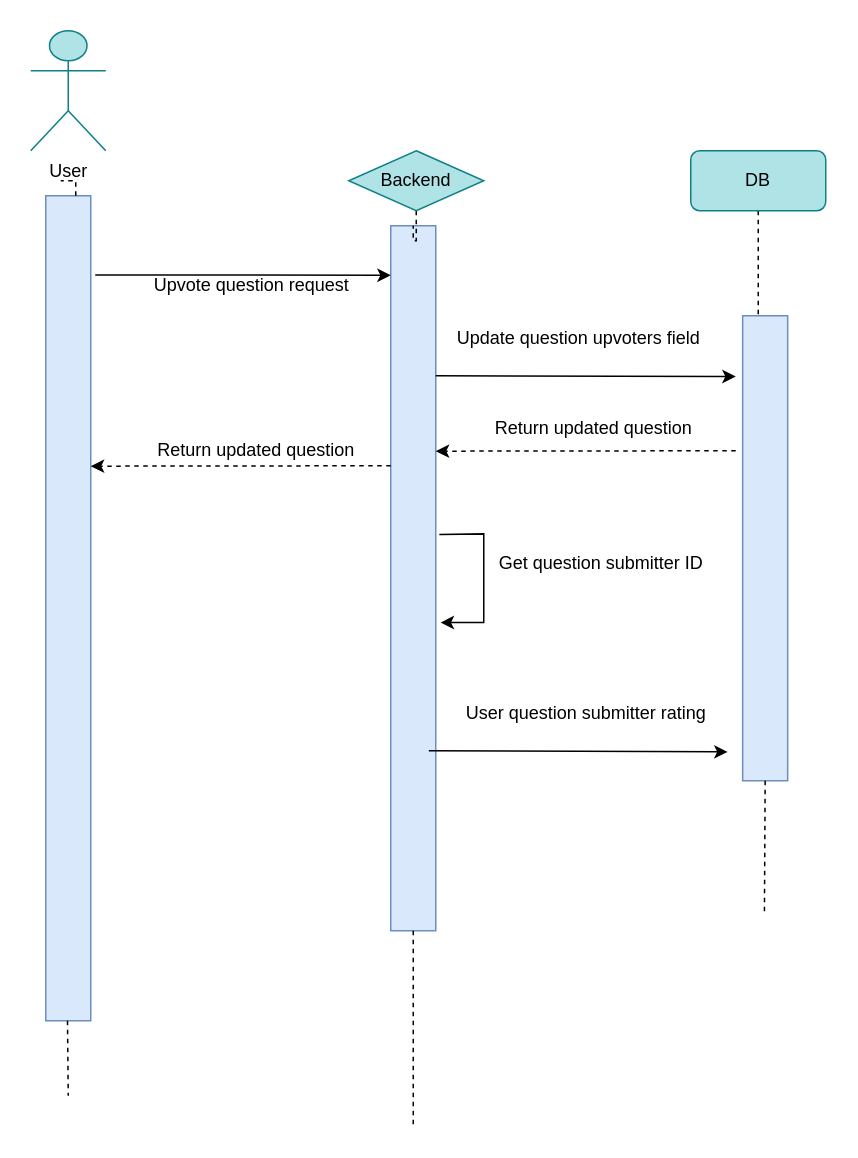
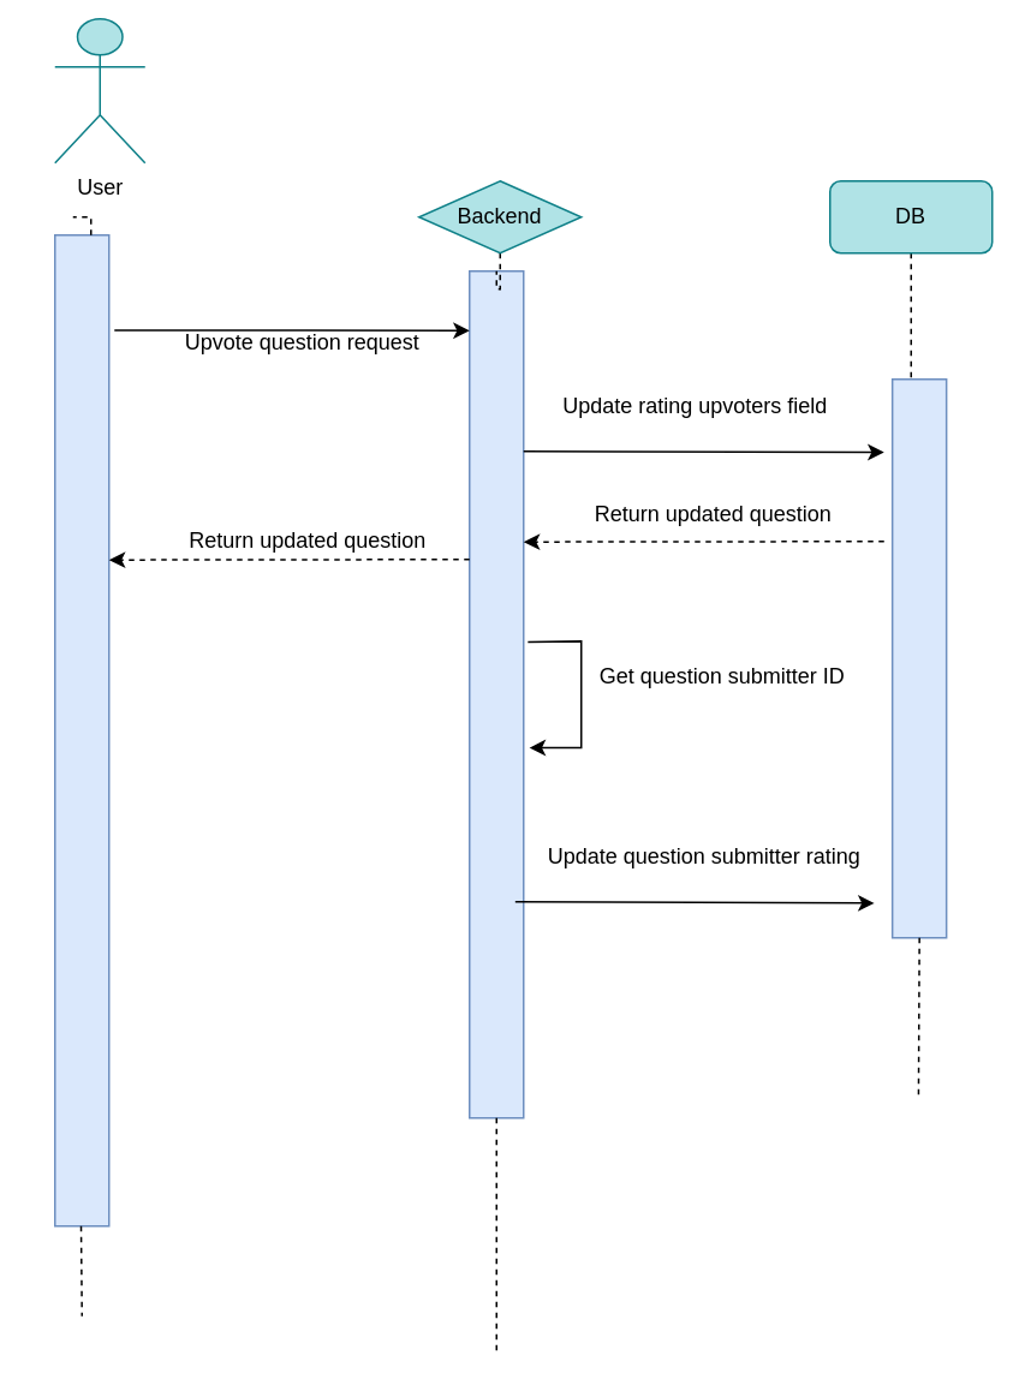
- <mxCell id="3" value="User" style="shape=umlActor;verticalLabelPosition=bottom;verticalAlign=top;html=1;fillColor=#b0e3e6;strokeColor=#0e8088;" parent="1" vertex="1"><mxGeometry x="20" y="20" width="50" height="80" as="geometry" /></mxCell>
+ <mxCell id="3" value="User" style="shape=umlActor;verticalLabelPosition=bottom;verticalAlign=top;html=1;fillColor=#b0e3e6;strokeColor=#0e8088;" parent="1" vertex="1"><mxGeometry x="30" y="10" width="50" height="80" as="geometry" /></mxCell>
- <mxCell id="12" value="Update question upvoters field" style="text;html=1;align=center;verticalAlign=middle;resizable=0;points=[];autosize=1;strokeColor=none;fillColor=none;" parent="1" vertex="1"><mxGeometry x="295" y="210" width="180" height="30" as="geometry" /></mxCell>
+ <mxCell id="12" value="Update rating upvoters field" style="text;html=1;align=center;verticalAlign=middle;resizable=0;points=[];autosize=1;strokeColor=none;fillColor=none;" parent="1" vertex="1"><mxGeometry x="295" y="210" width="180" height="30" as="geometry" /></mxCell>
- <mxCell id="16" value="User question submitter rating" style="text;html=1;align=center;verticalAlign=middle;resizable=0;points=[];autosize=1;strokeColor=none;fillColor=none;" parent="1" vertex="1"><mxGeometry x="290" y="460" width="200" height="30" as="geometry" /></mxCell>
+ <mxCell id="16" value="Update question submitter rating" style="text;html=1;align=center;verticalAlign=middle;resizable=0;points=[];autosize=1;strokeColor=none;fillColor=none;" parent="1" vertex="1"><mxGeometry x="290" y="460" width="200" height="30" as="geometry" /></mxCell>
